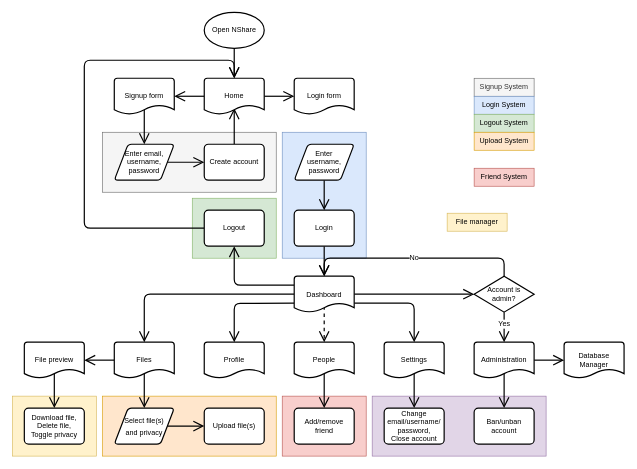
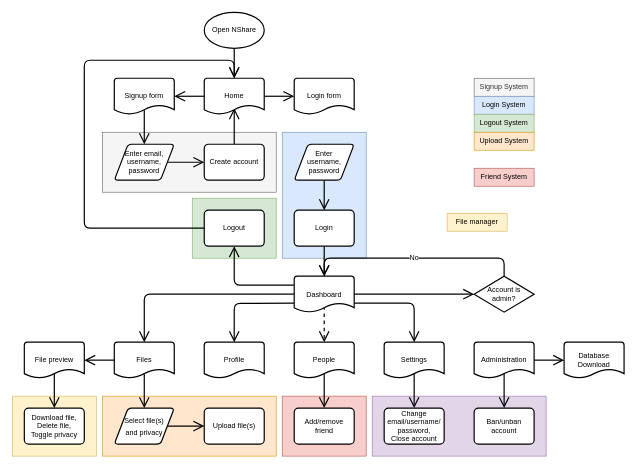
- <mxCell id="21" value="Yes" style="edgeStyle=orthogonalEdgeStyle;rounded=1;orthogonalLoop=1;jettySize=auto;html=1;exitX=0.5;exitY=1;exitDx=0;exitDy=0;exitPerimeter=0;entryX=0.5;entryY=0;entryDx=0;entryDy=0;entryPerimeter=0;strokeWidth=2;fontSize=12;endArrow=open;startSize=14;endSize=14;sourcePerimeterSpacing=8;targetPerimeterSpacing=8;" parent="1" source="41" target="44" edge="1"><mxGeometry x="-0.2" relative="1" as="geometry"><mxPoint as="offset" /></mxGeometry></mxCell>
- <mxCell id="53" value="Database Manager" style="strokeWidth=2;html=1;shape=mxgraph.flowchart.document2;whiteSpace=wrap;size=0.25;rounded=0;fontSize=12;" parent="1" vertex="1"><mxGeometry x="940" y="570" width="100" height="60" as="geometry" /></mxCell>
+ <mxCell id="53" value="Database Download" style="strokeWidth=2;html=1;shape=mxgraph.flowchart.document2;whiteSpace=wrap;size=0.25;rounded=0;fontSize=12;" parent="1" vertex="1"><mxGeometry x="940" y="570" width="100" height="60" as="geometry" /></mxCell>
